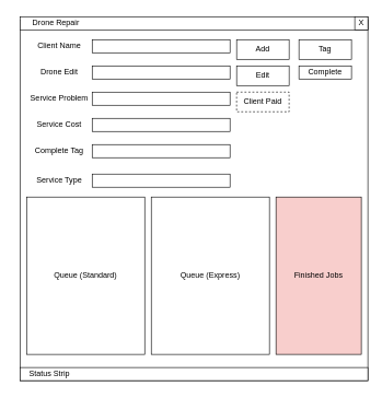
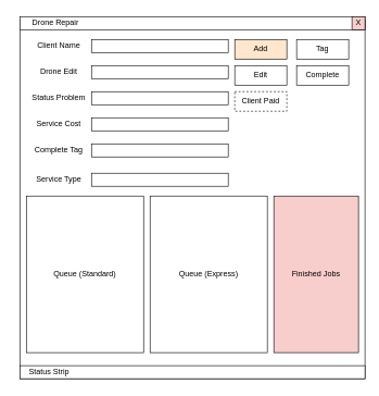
- <mxCell id="19" value="X" style="rounded=0;whiteSpace=wrap;html=1;" parent="1" vertex="1"><mxGeometry x="540" y="25" width="20" height="20" as="geometry" /></mxCell>
+ <mxCell id="19" value="X" style="rounded=0;whiteSpace=wrap;html=1;fillColor=#f8cecc;" parent="1" vertex="1"><mxGeometry x="540" y="25" width="20" height="20" as="geometry" /></mxCell>
- <mxCell id="20" value="Add" style="rounded=0;whiteSpace=wrap;html=1;" parent="1" vertex="1"><mxGeometry x="360" y="60" width="80" height="30" as="geometry" /></mxCell>
+ <mxCell id="20" value="Add" style="rounded=0;whiteSpace=wrap;html=1;fillColor=#ffe6cc;" parent="1" vertex="1"><mxGeometry x="360" y="60" width="80" height="30" as="geometry" /></mxCell>
- <mxCell id="23" value="Complete" style="rounded=0;whiteSpace=wrap;html=1;" parent="1" vertex="1"><mxGeometry x="455" y="100" width="80" height="20" as="geometry" /></mxCell>
+ <mxCell id="23" value="Complete" style="rounded=0;whiteSpace=wrap;html=1;" parent="1" vertex="1"><mxGeometry x="455" y="100" width="80" height="30" as="geometry" /></mxCell>
- <mxCell id="9" value="Service Problem" style="text;html=1;strokeColor=none;fillColor=none;align=center;verticalAlign=middle;whiteSpace=wrap;rounded=0;" parent="1" vertex="1"><mxGeometry x="40" y="135" width="100" height="30" as="geometry" /></mxCell>
+ <mxCell id="9" value="Status Problem" style="text;html=1;strokeColor=none;fillColor=none;align=center;verticalAlign=middle;whiteSpace=wrap;rounded=0;" parent="1" vertex="1"><mxGeometry x="40" y="135" width="100" height="30" as="geometry" /></mxCell>
